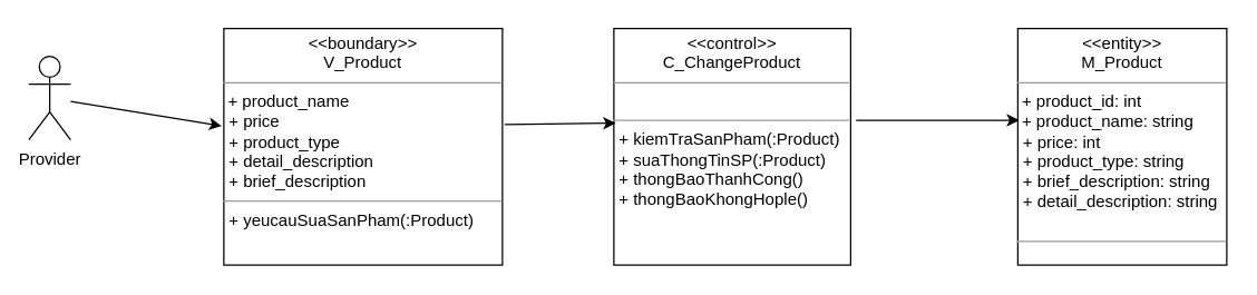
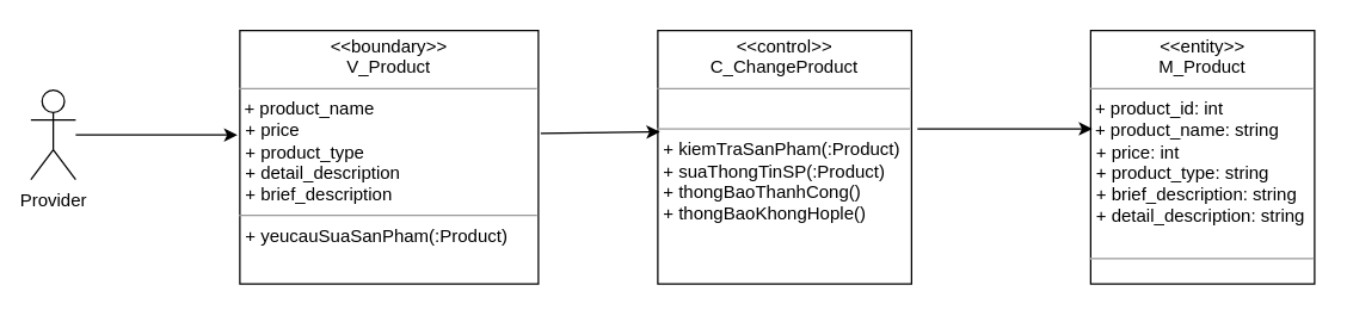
- <mxCell id="2" value="Provider" style="shape=umlActor;verticalLabelPosition=bottom;verticalAlign=top;html=1;" parent="1" vertex="1"><mxGeometry x="20" y="40" width="30" height="60" as="geometry" /></mxCell>
+ <mxCell id="2" value="Provider" style="shape=umlActor;verticalLabelPosition=bottom;verticalAlign=top;html=1;" parent="1" vertex="1"><mxGeometry x="20" y="60" width="30" height="60" as="geometry" /></mxCell>
